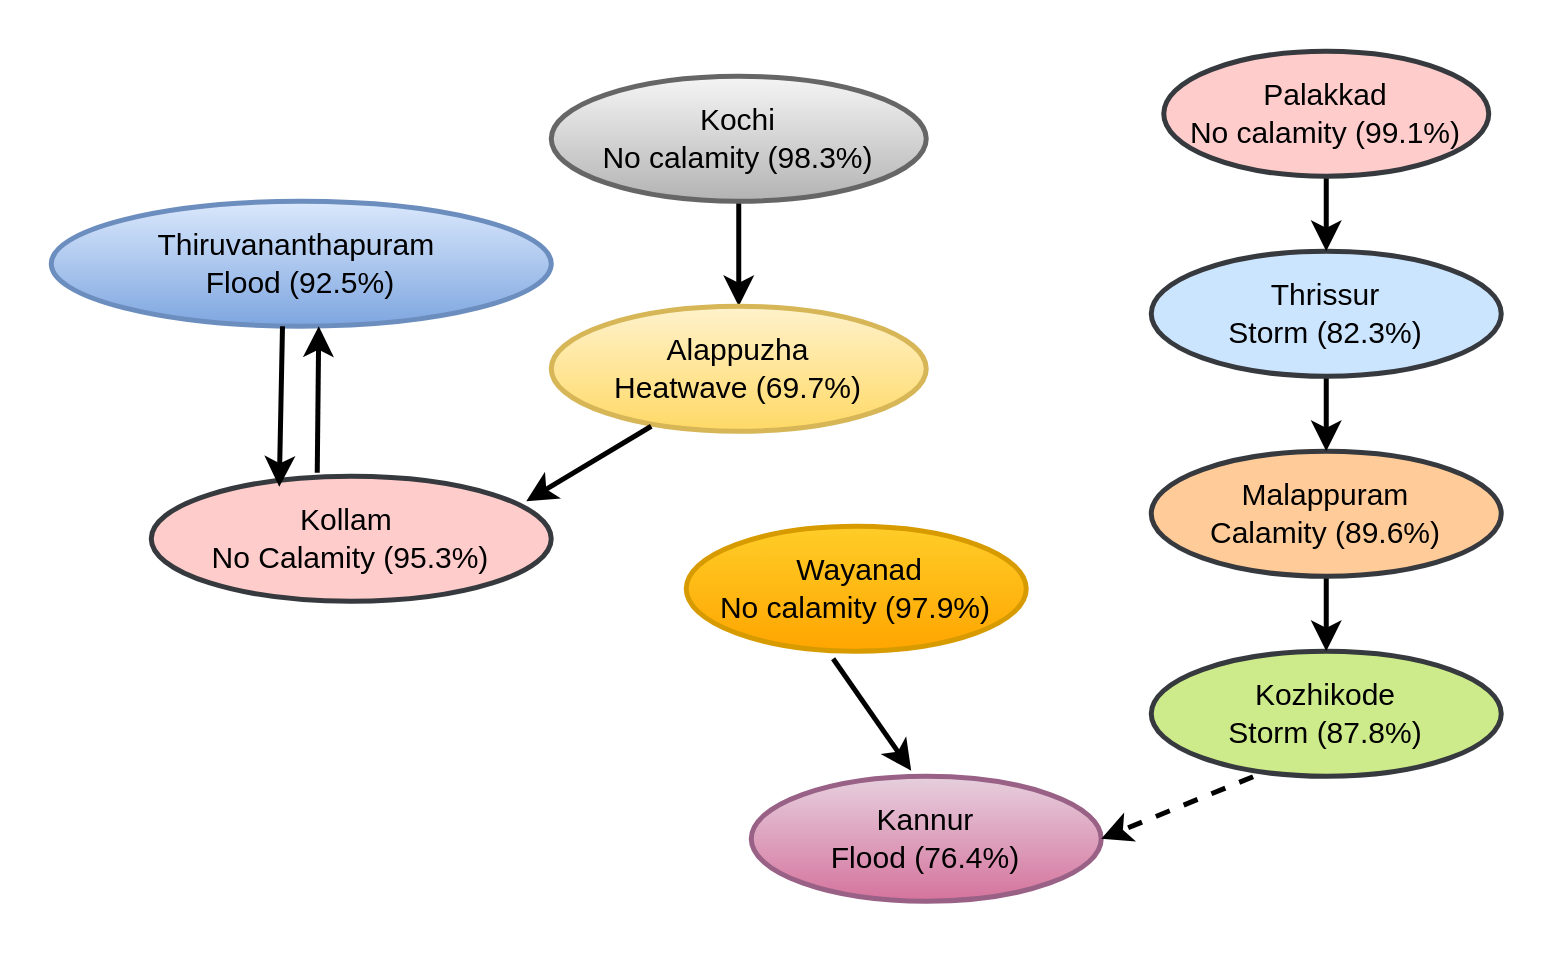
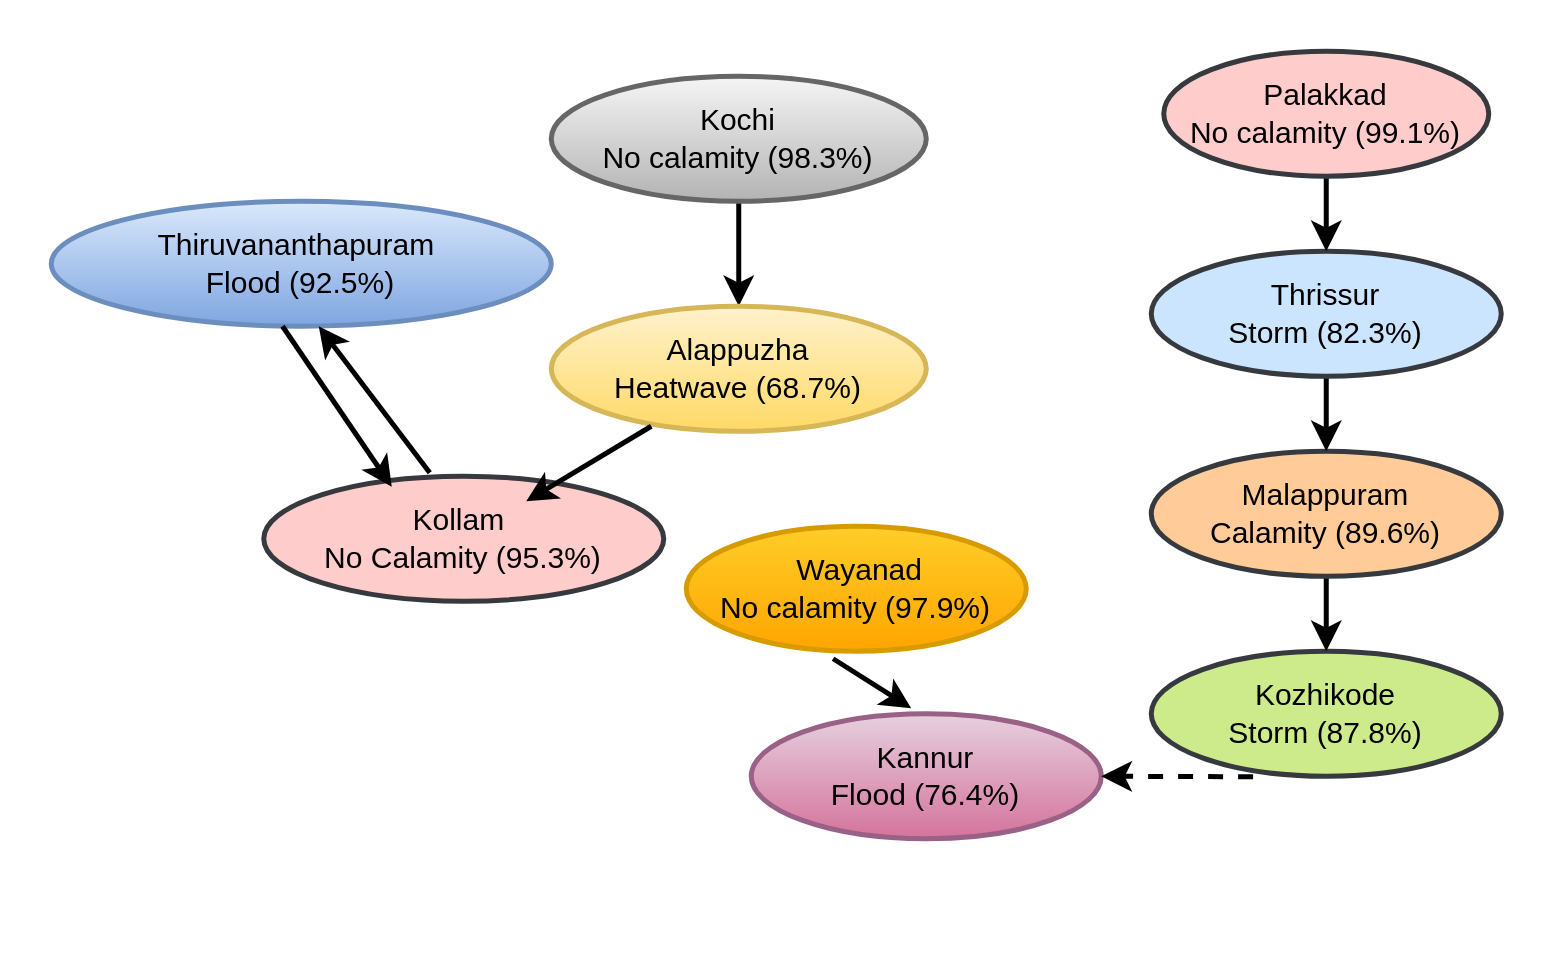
- <mxCell id="5" value="Alappuzha&lt;div&gt;Heatwave (69.7%)&lt;/div&gt;" style="shape=ellipse;html=1;dashed=0;whiteSpace=wrap;perimeter=ellipsePerimeter;fillColor=#fff2cc;gradientColor=#ffd966;strokeColor=#d6b656;strokeWidth=2;" vertex="1" parent="2"><mxGeometry x="200" y="102" width="150" height="50" as="geometry" /></mxCell>
+ <mxCell id="5" value="Alappuzha&lt;div&gt;Heatwave (68.7%)&lt;/div&gt;" style="shape=ellipse;html=1;dashed=0;whiteSpace=wrap;perimeter=ellipsePerimeter;fillColor=#fff2cc;gradientColor=#ffd966;strokeColor=#d6b656;strokeWidth=2;" vertex="1" parent="2"><mxGeometry x="200" y="102" width="150" height="50" as="geometry" /></mxCell>
- <mxCell id="6" value="Kollam&amp;nbsp;&lt;div&gt;No Calamity (95.3%)&lt;/div&gt;" style="shape=ellipse;html=1;dashed=0;whiteSpace=wrap;perimeter=ellipsePerimeter;fillColor=#ffcccc;strokeColor=#36393d;strokeWidth=2;" vertex="1" parent="2"><mxGeometry x="40" y="170" width="160" height="50" as="geometry" /></mxCell>
+ <mxCell id="6" value="Kollam&amp;nbsp;&lt;div&gt;No Calamity (95.3%)&lt;/div&gt;" style="shape=ellipse;html=1;dashed=0;whiteSpace=wrap;perimeter=ellipsePerimeter;fillColor=#ffcccc;strokeColor=#36393d;strokeWidth=2;" vertex="1" parent="2"><mxGeometry x="85" y="170" width="160" height="50" as="geometry" /></mxCell>
- <mxCell id="9" value="Kannur&lt;div&gt;Flood (76.4%)&lt;/div&gt;" style="shape=ellipse;html=1;dashed=0;whiteSpace=wrap;perimeter=ellipsePerimeter;fillColor=#e6d0de;gradientColor=#d5739d;strokeColor=#996185;strokeWidth=2;" vertex="1" parent="2"><mxGeometry x="280" y="290" width="140" height="50" as="geometry" /></mxCell>
+ <mxCell id="9" value="Kannur&lt;div&gt;Flood (76.4%)&lt;/div&gt;" style="shape=ellipse;html=1;dashed=0;whiteSpace=wrap;perimeter=ellipsePerimeter;fillColor=#e6d0de;gradientColor=#d5739d;strokeColor=#996185;strokeWidth=2;" vertex="1" parent="2"><mxGeometry x="280" y="265" width="140" height="50" as="geometry" /></mxCell>
